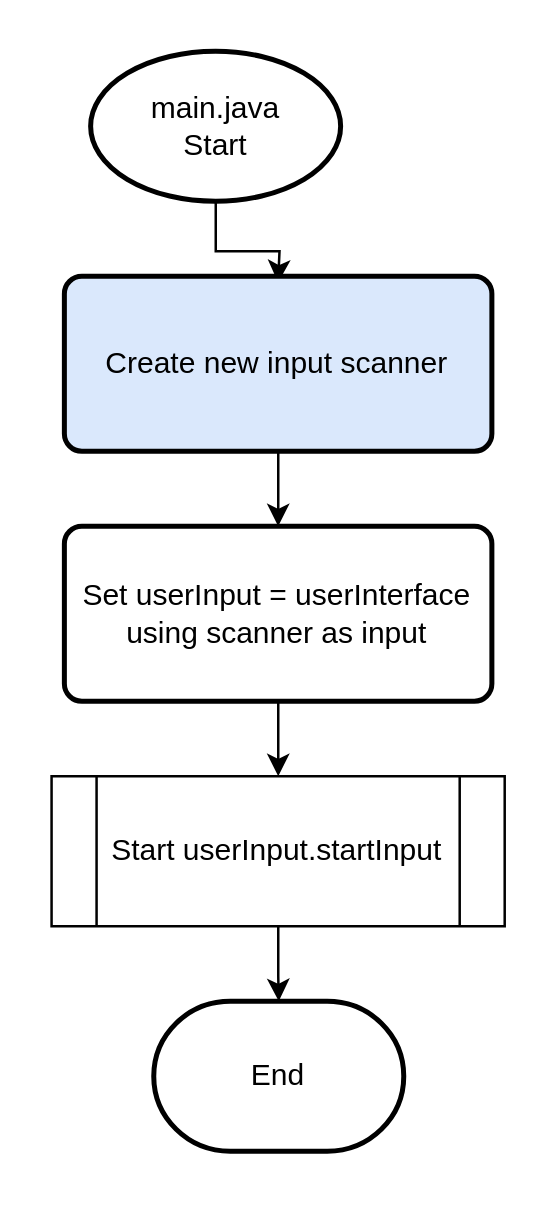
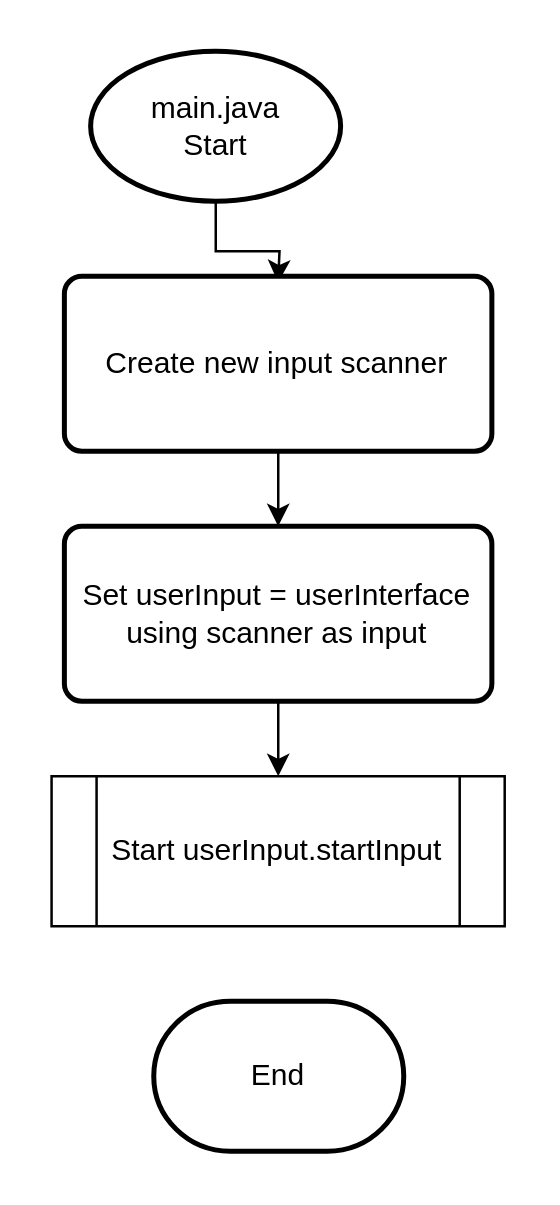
- <mxCell id="5" value="Create new input scanner" style="rounded=1;whiteSpace=wrap;html=1;absoluteArcSize=1;arcSize=14;strokeWidth=2;fillColor=#dae8fc;" vertex="1" parent="1"><mxGeometry x="25.25" y="110" width="171" height="70" as="geometry" /></mxCell>
+ <mxCell id="5" value="Create new input scanner" style="rounded=1;whiteSpace=wrap;html=1;absoluteArcSize=1;arcSize=14;strokeWidth=2;" vertex="1" parent="1"><mxGeometry x="25.25" y="110" width="171" height="70" as="geometry" /></mxCell>
- <mxCell id="8" value="" style="edgeStyle=orthogonalEdgeStyle;rounded=0;orthogonalLoop=1;jettySize=auto;html=1;" edge="1" parent="1" source="9" target="10"><mxGeometry relative="1" as="geometry" /></mxCell>
